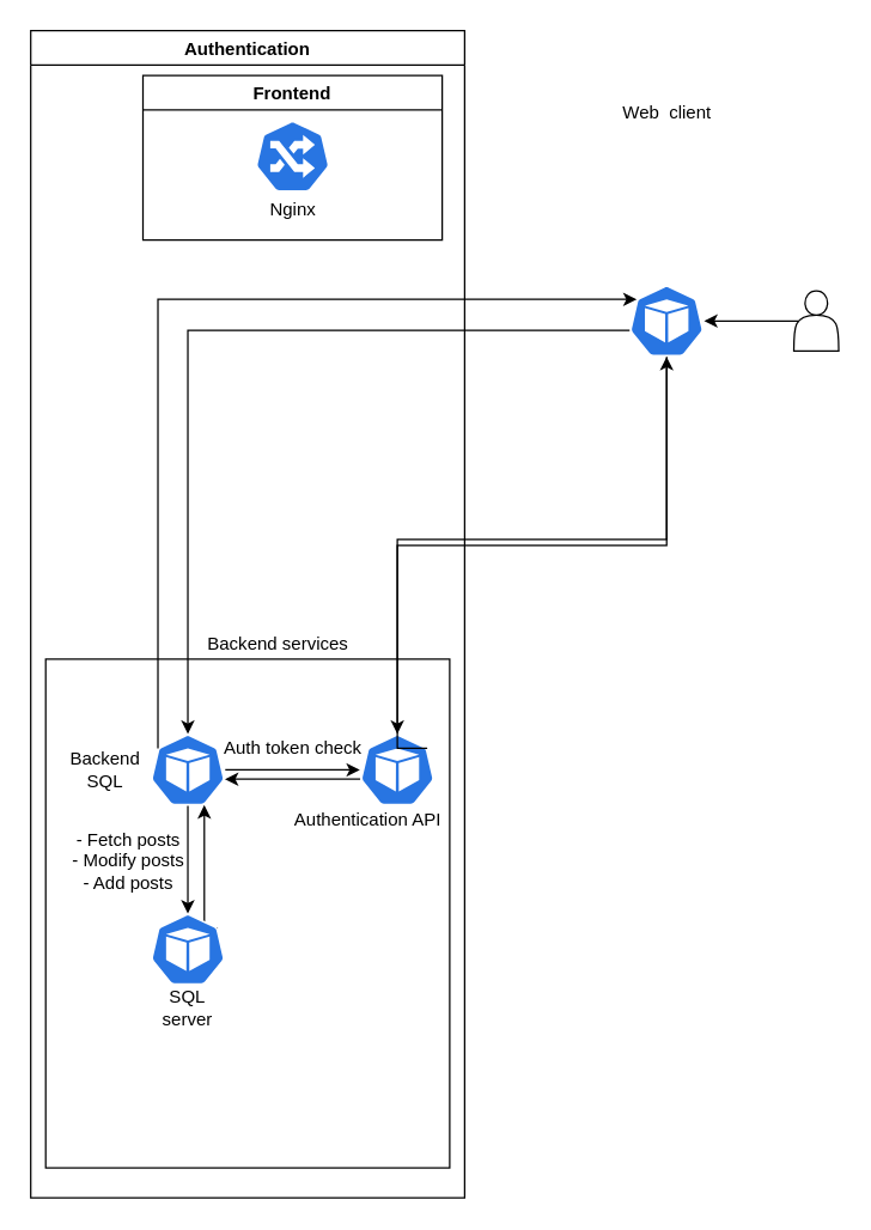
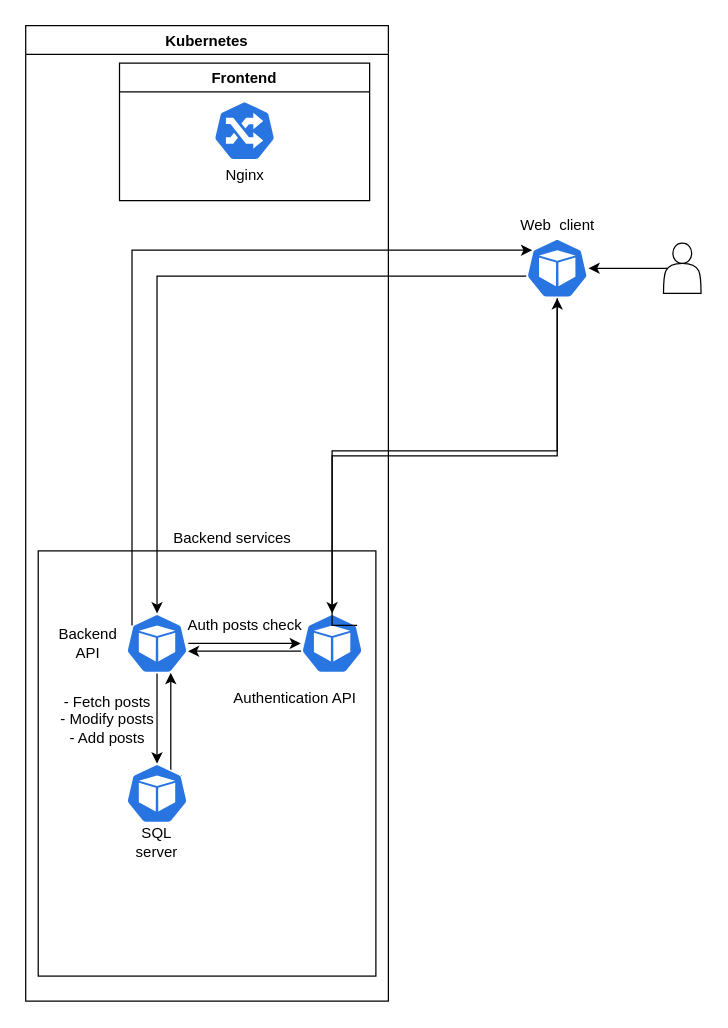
- <mxCell id="2" value="Authentication" style="swimlane;" vertex="1" parent="1"><mxGeometry x="20" y="20" width="290" height="780" as="geometry" /></mxCell>
+ <mxCell id="2" value="Kubernetes" style="swimlane;" vertex="1" parent="1"><mxGeometry x="20" y="20" width="290" height="780" as="geometry" /></mxCell>
- <mxCell id="23" value="Web&amp;nbsp; client" style="text;html=1;align=center;verticalAlign=middle;resizable=0;points=[];autosize=1;strokeColor=none;fillColor=none;" vertex="1" parent="1"><mxGeometry x="410" y="65" width="70" height="20" as="geometry" /></mxCell>
+ <mxCell id="23" value="Web&amp;nbsp; client" style="text;html=1;align=center;verticalAlign=middle;resizable=0;points=[];autosize=1;strokeColor=none;fillColor=none;" vertex="1" parent="1"><mxGeometry x="410" y="170" width="70" height="20" as="geometry" /></mxCell>
- <mxCell id="15" value="Auth token check" style="text;html=1;align=center;verticalAlign=middle;resizable=0;points=[];autosize=1;strokeColor=none;fillColor=none;" vertex="1" parent="2"><mxGeometry x="120" y="470" width="110" height="20" as="geometry" /></mxCell>
+ <mxCell id="15" value="Auth posts check" style="text;html=1;align=center;verticalAlign=middle;resizable=0;points=[];autosize=1;strokeColor=none;fillColor=none;" vertex="1" parent="2"><mxGeometry x="120" y="470" width="110" height="20" as="geometry" /></mxCell>
- <mxCell id="10" value="Backend SQL" style="text;html=1;strokeColor=none;fillColor=none;align=center;verticalAlign=middle;whiteSpace=wrap;rounded=0;" vertex="1" parent="2"><mxGeometry x="20" y="479" width="60" height="30" as="geometry" /></mxCell>
+ <mxCell id="10" value="Backend API" style="text;html=1;strokeColor=none;fillColor=none;align=center;verticalAlign=middle;whiteSpace=wrap;rounded=0;" vertex="1" parent="2"><mxGeometry x="20" y="479" width="60" height="30" as="geometry" /></mxCell>
- <mxCell id="9" value="Authentication API" style="text;html=1;align=center;verticalAlign=middle;resizable=0;points=[];autosize=1;strokeColor=none;fillColor=none;" vertex="1" parent="2"><mxGeometry x="170" y="518" width="110" height="20" as="geometry" /></mxCell>
+ <mxCell id="9" value="Authentication API" style="text;html=1;align=center;verticalAlign=middle;resizable=0;points=[];autosize=1;strokeColor=none;fillColor=none;" vertex="1" parent="2"><mxGeometry x="160" y="528" width="110" height="20" as="geometry" /></mxCell>
